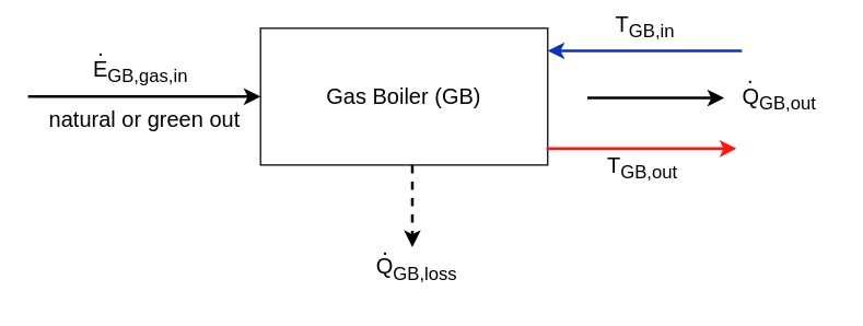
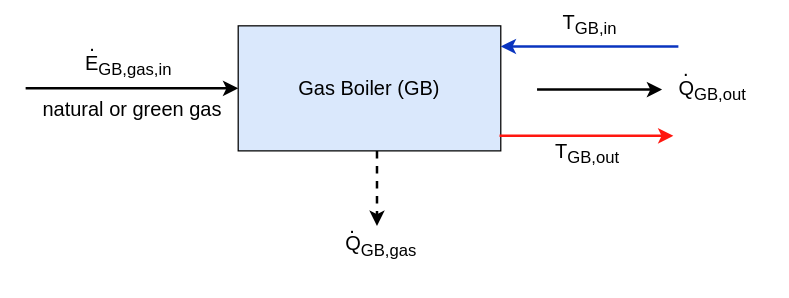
- <mxCell id="12" value="&lt;font style=&quot;font-size: 16px;&quot;&gt;Gas Boiler (GB)&lt;/font&gt;" style="rounded=0;whiteSpace=wrap;html=1;" vertex="1" parent="1"><mxGeometry x="190" y="20" width="210" height="100" as="geometry" /></mxCell>
+ <mxCell id="12" value="&lt;font style=&quot;font-size: 16px;&quot;&gt;Gas Boiler (GB)&lt;/font&gt;" style="rounded=0;whiteSpace=wrap;html=1;fillColor=#dae8fc;" vertex="1" parent="1"><mxGeometry x="190" y="20" width="210" height="100" as="geometry" /></mxCell>
- <mxCell id="3" value="natural or green out" style="text;html=1;align=center;verticalAlign=middle;resizable=0;points=[];autosize=1;strokeColor=none;fillColor=none;fontSize=16;" vertex="1" parent="1"><mxGeometry x="20" y="72" width="170" height="30" as="geometry" /></mxCell>
+ <mxCell id="3" value="natural or green gas" style="text;html=1;align=center;verticalAlign=middle;resizable=0;points=[];autosize=1;strokeColor=none;fillColor=none;fontSize=16;" vertex="1" parent="1"><mxGeometry x="20" y="72" width="170" height="30" as="geometry" /></mxCell>
- <mxCell id="9" value="Q&lt;sub&gt;GB,loss&lt;/sub&gt;" style="text;html=1;align=center;verticalAlign=middle;resizable=0;points=[];autosize=1;strokeColor=none;fillColor=none;fontSize=16;" vertex="1" parent="1"><mxGeometry x="264" y="176" width="80" height="40" as="geometry" /></mxCell>
+ <mxCell id="9" value="Q&lt;sub&gt;GB,gas&lt;/sub&gt;" style="text;html=1;align=center;verticalAlign=middle;resizable=0;points=[];autosize=1;strokeColor=none;fillColor=none;fontSize=16;" vertex="1" parent="1"><mxGeometry x="264" y="176" width="80" height="40" as="geometry" /></mxCell>
